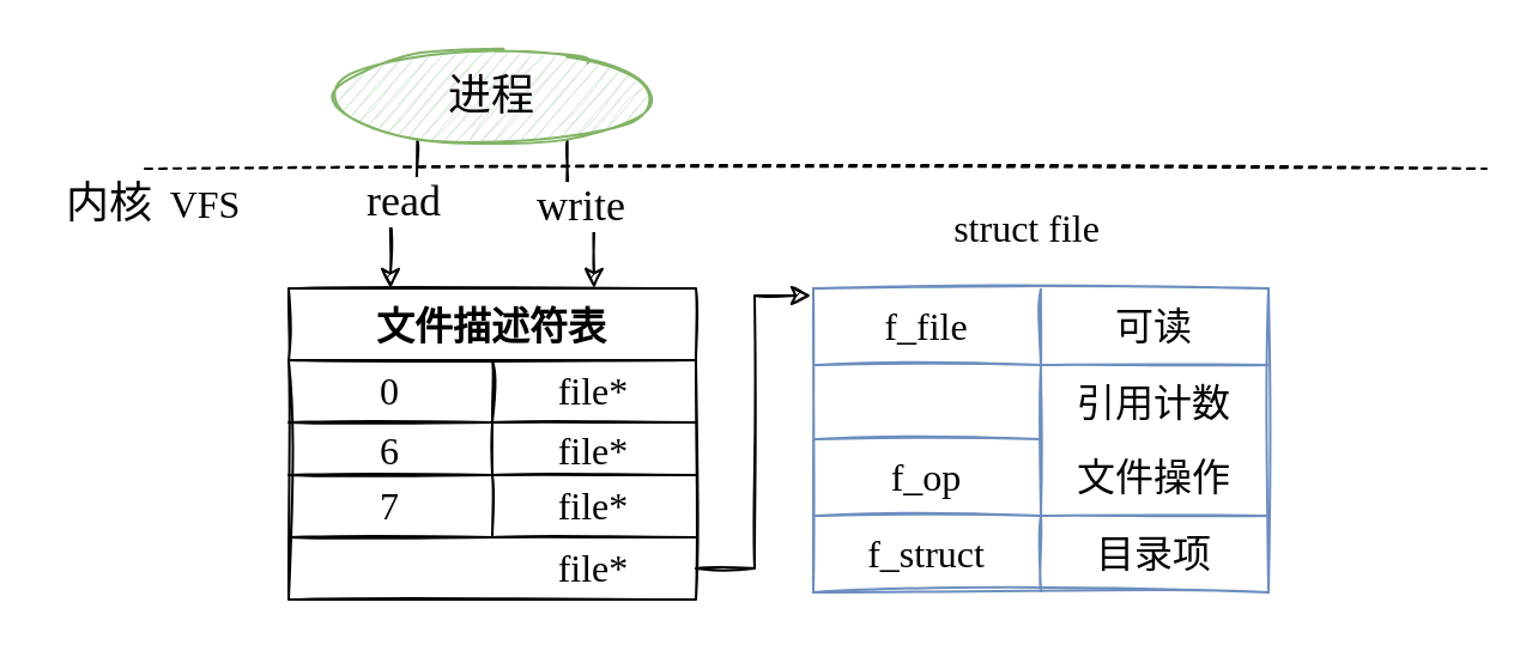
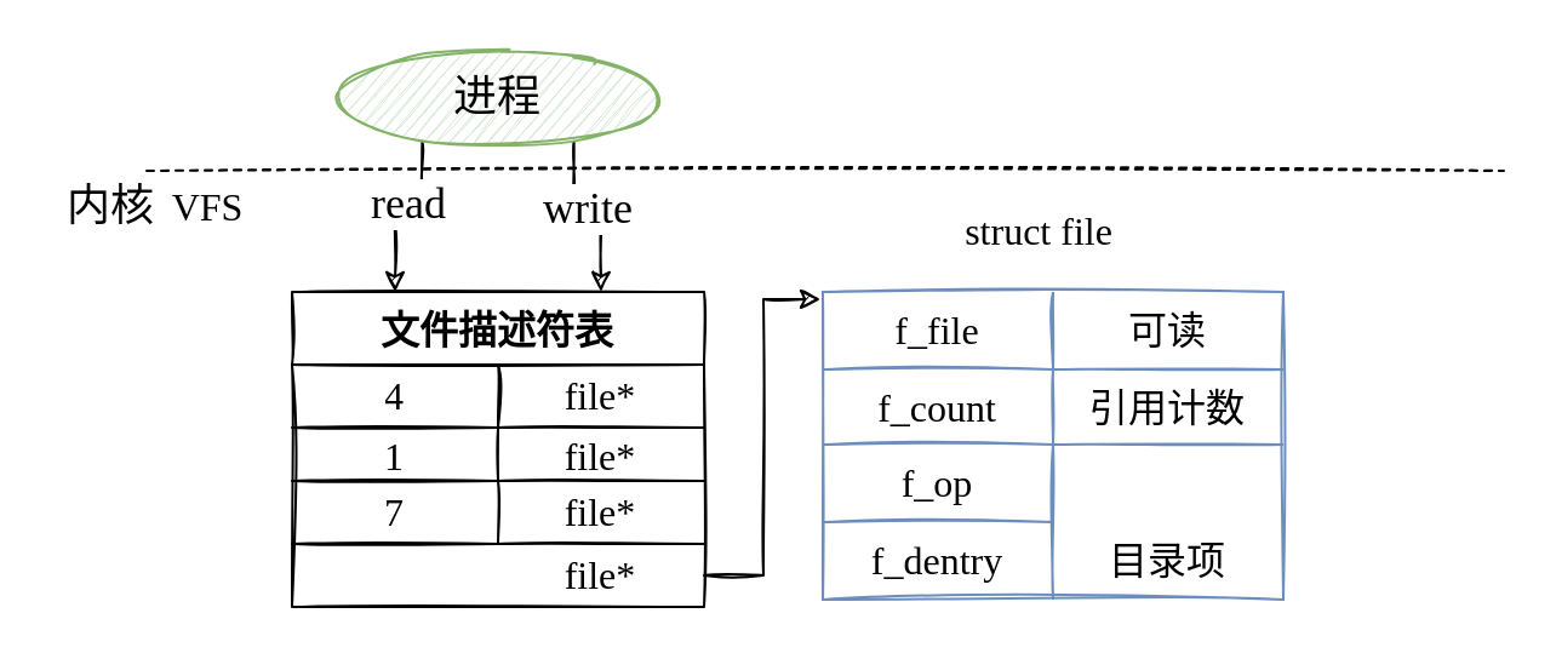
- <mxCell id="12" value="0" style="shape=partialRectangle;html=1;whiteSpace=wrap;connectable=0;fillColor=none;top=0;left=0;bottom=0;right=0;overflow=hidden;pointerEvents=1;sketch=1;fontFamily=Comic Sans MS;fontSize=16;fontColor=#000000;" vertex="1" parent="11"><mxGeometry width="85" height="26" as="geometry"><mxRectangle width="85" height="26" as="alternateBounds" /></mxGeometry></mxCell>
+ <mxCell id="12" value="4" style="shape=partialRectangle;html=1;whiteSpace=wrap;connectable=0;fillColor=none;top=0;left=0;bottom=0;right=0;overflow=hidden;pointerEvents=1;sketch=1;fontFamily=Comic Sans MS;fontSize=16;fontColor=#000000;" vertex="1" parent="11"><mxGeometry width="85" height="26" as="geometry"><mxRectangle width="85" height="26" as="alternateBounds" /></mxGeometry></mxCell>
+ <mxCell id="28" value="f_count" style="shape=partialRectangle;html=1;whiteSpace=wrap;connectable=0;fillColor=none;top=0;left=0;bottom=0;right=0;overflow=hidden;pointerEvents=1;sketch=1;fontFamily=Comic Sans MS;fontSize=16;fontColor=#000000;startSize=0;" vertex="1" parent="27"><mxGeometry width="95" height="31" as="geometry"><mxRectangle width="95" height="31" as="alternateBounds" /></mxGeometry></mxCell>
- <mxCell id="15" value="6" style="shape=partialRectangle;html=1;whiteSpace=wrap;connectable=0;fillColor=none;top=0;left=0;bottom=0;right=0;overflow=hidden;pointerEvents=1;sketch=1;fontFamily=Comic Sans MS;fontSize=16;fontColor=#000000;" vertex="1" parent="14"><mxGeometry width="85" height="22" as="geometry"><mxRectangle width="85" height="22" as="alternateBounds" /></mxGeometry></mxCell>
+ <mxCell id="15" value="1" style="shape=partialRectangle;html=1;whiteSpace=wrap;connectable=0;fillColor=none;top=0;left=0;bottom=0;right=0;overflow=hidden;pointerEvents=1;sketch=1;fontFamily=Comic Sans MS;fontSize=16;fontColor=#000000;" vertex="1" parent="14"><mxGeometry width="85" height="22" as="geometry"><mxRectangle width="85" height="22" as="alternateBounds" /></mxGeometry></mxCell>
- <mxCell id="32" value="文件操作" style="shape=partialRectangle;html=1;whiteSpace=wrap;connectable=0;fillColor=none;top=0;left=0;bottom=0;right=0;overflow=hidden;pointerEvents=1;sketch=1;fontFamily=Comic Sans MS;fontSize=16;fontColor=#000000;startSize=0;" vertex="1" parent="30"><mxGeometry x="95" width="95" height="32" as="geometry"><mxRectangle width="95" height="32" as="alternateBounds" /></mxGeometry></mxCell>
- <mxCell id="34" value="f_struct" style="shape=partialRectangle;html=1;whiteSpace=wrap;connectable=0;fillColor=none;top=0;left=0;bottom=0;right=0;overflow=hidden;pointerEvents=1;sketch=1;fontFamily=Comic Sans MS;fontSize=16;fontColor=#000000;startSize=0;" vertex="1" parent="33"><mxGeometry width="95" height="32" as="geometry"><mxRectangle width="95" height="32" as="alternateBounds" /></mxGeometry></mxCell>
+ <mxCell id="34" value="f_dentry" style="shape=partialRectangle;html=1;whiteSpace=wrap;connectable=0;fillColor=none;top=0;left=0;bottom=0;right=0;overflow=hidden;pointerEvents=1;sketch=1;fontFamily=Comic Sans MS;fontSize=16;fontColor=#000000;startSize=0;" vertex="1" parent="33"><mxGeometry width="95" height="32" as="geometry"><mxRectangle width="95" height="32" as="alternateBounds" /></mxGeometry></mxCell>
